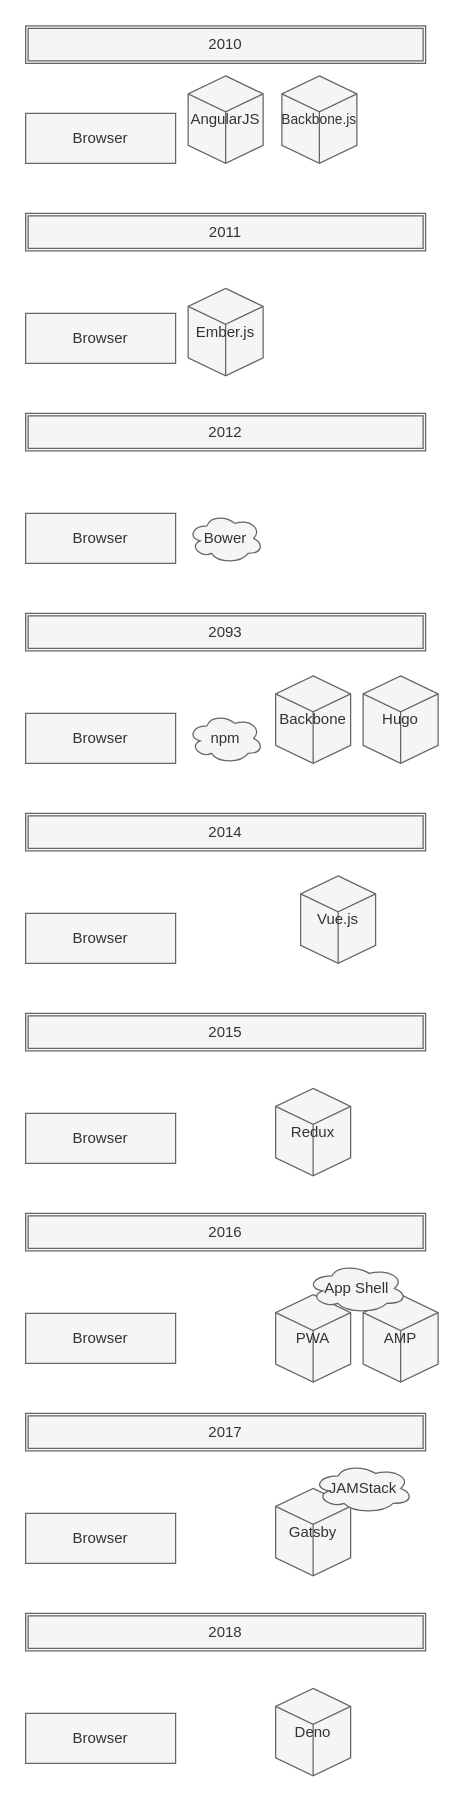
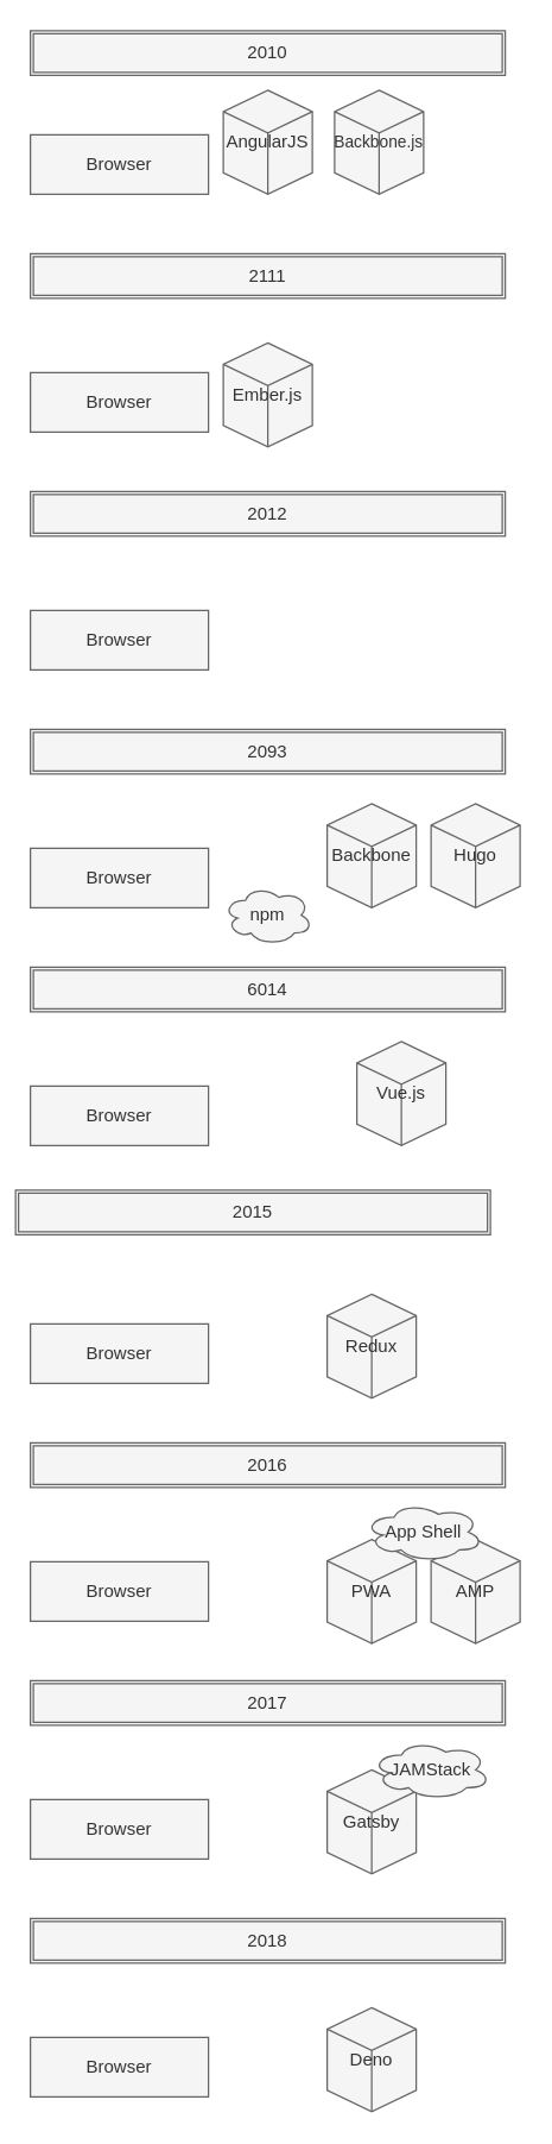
- <mxCell id="26" value="2011" style="shape=ext;double=1;rounded=0;whiteSpace=wrap;html=1;shadow=0;sketch=0;fillColor=#f5f5f5;strokeColor=#666666;fontColor=#333333;" vertex="1" parent="1"><mxGeometry x="20" y="170" width="320" height="30" as="geometry" /></mxCell>
+ <mxCell id="26" value="2111" style="shape=ext;double=1;rounded=0;whiteSpace=wrap;html=1;shadow=0;sketch=0;fillColor=#f5f5f5;strokeColor=#666666;fontColor=#333333;" vertex="1" parent="1"><mxGeometry x="20" y="170" width="320" height="30" as="geometry" /></mxCell>
- <mxCell id="6" value="Bower" style="ellipse;shape=cloud;whiteSpace=wrap;html=1;shadow=0;sketch=0;fillColor=#f5f5f5;align=center;strokeColor=#666666;fontColor=#333333;" vertex="1" parent="1"><mxGeometry x="150" y="410" width="60" height="40" as="geometry" /></mxCell>
- <mxCell id="12" value="npm" style="ellipse;shape=cloud;whiteSpace=wrap;html=1;shadow=0;sketch=0;fillColor=#f5f5f5;align=center;strokeColor=#666666;fontColor=#333333;" vertex="1" parent="1"><mxGeometry x="150" y="570" width="60" height="40" as="geometry" /></mxCell>
+ <mxCell id="12" value="npm" style="ellipse;shape=cloud;whiteSpace=wrap;html=1;shadow=0;sketch=0;fillColor=#f5f5f5;align=center;strokeColor=#666666;fontColor=#333333;" vertex="1" parent="1"><mxGeometry x="150" y="595" width="60" height="40" as="geometry" /></mxCell>
- <mxCell id="3" value="2014" style="shape=ext;double=1;rounded=0;whiteSpace=wrap;html=1;shadow=0;sketch=0;fillColor=#f5f5f5;strokeColor=#666666;fontColor=#333333;" vertex="1" parent="1"><mxGeometry x="20" y="650" width="320" height="30" as="geometry" /></mxCell>
+ <mxCell id="3" value="6014" style="shape=ext;double=1;rounded=0;whiteSpace=wrap;html=1;shadow=0;sketch=0;fillColor=#f5f5f5;strokeColor=#666666;fontColor=#333333;" vertex="1" parent="1"><mxGeometry x="20" y="650" width="320" height="30" as="geometry" /></mxCell>
- <mxCell id="15" value="2015" style="shape=ext;double=1;rounded=0;whiteSpace=wrap;html=1;shadow=0;sketch=0;fillColor=#f5f5f5;strokeColor=#666666;fontColor=#333333;" vertex="1" parent="1"><mxGeometry x="20" y="810" width="320" height="30" as="geometry" /></mxCell>
+ <mxCell id="15" value="2015" style="shape=ext;double=1;rounded=0;whiteSpace=wrap;html=1;shadow=0;sketch=0;fillColor=#f5f5f5;strokeColor=#666666;fontColor=#333333;" vertex="1" parent="1"><mxGeometry x="10" y="800" width="320" height="30" as="geometry" /></mxCell>
